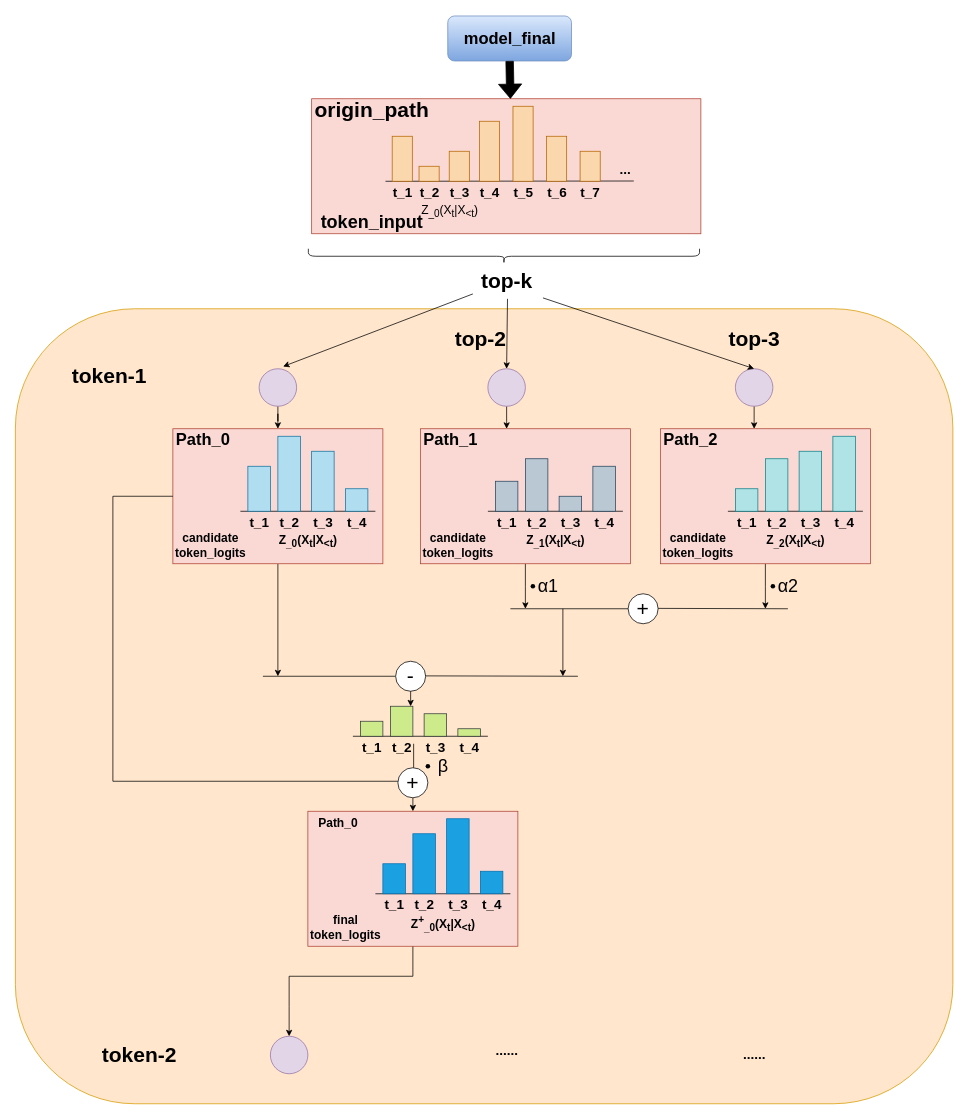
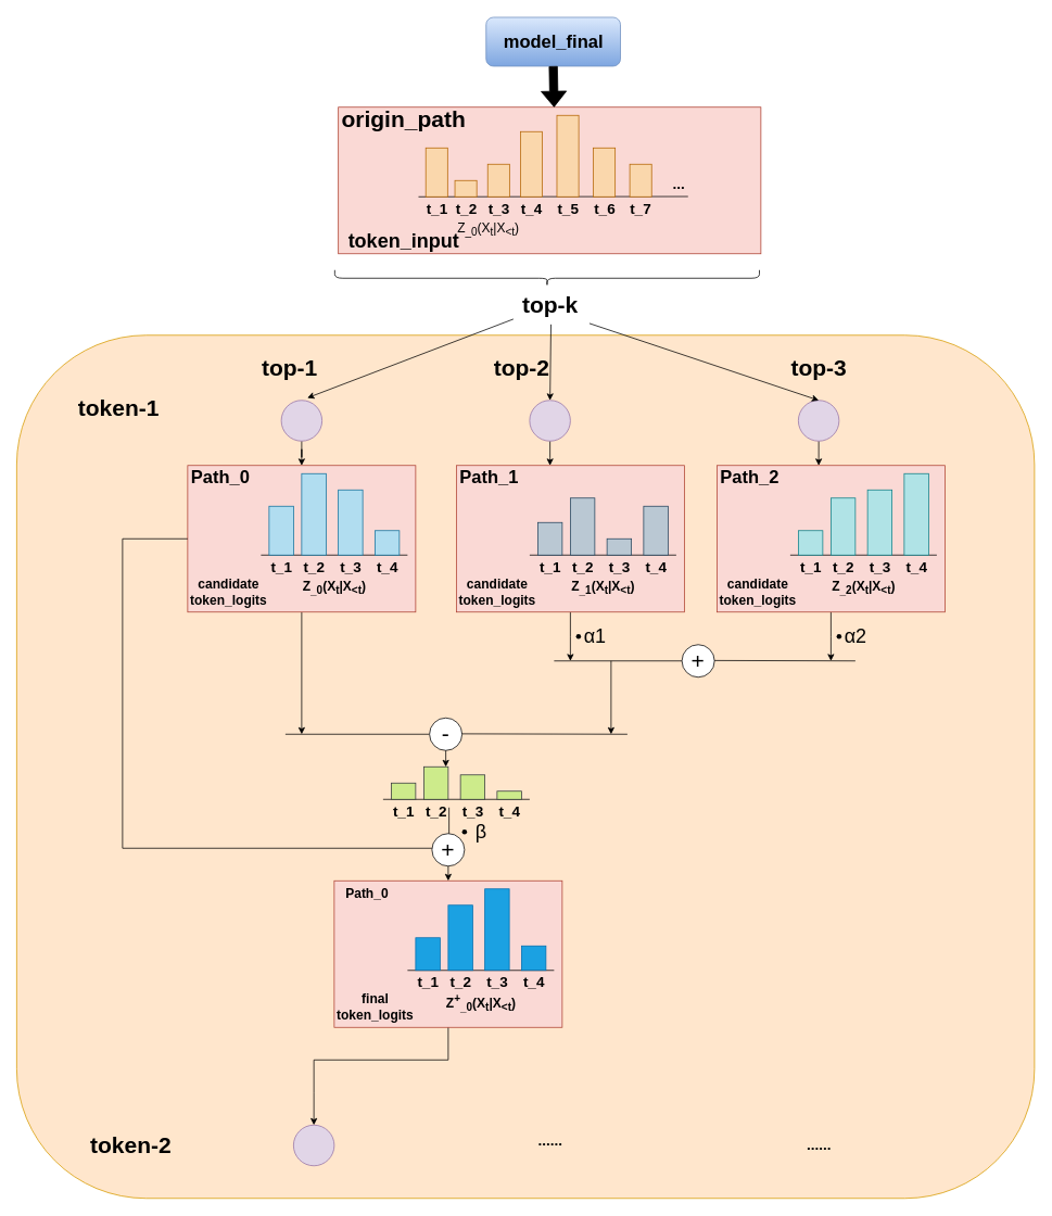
+ <mxCell id="15" value="&lt;font&gt;top-1&lt;/font&gt;" style="text;html=1;align=center;verticalAlign=middle;resizable=0;points=[];autosize=1;strokeColor=none;fillColor=none;fontStyle=1;fontSize=28;" vertex="1" parent="1"><mxGeometry x="310" y="426" width="90" height="50" as="geometry" /></mxCell>
- <mxCell id="138" value="&lt;font&gt;token-2&lt;/font&gt;" style="text;html=1;align=center;verticalAlign=middle;resizable=0;points=[];autosize=1;strokeColor=none;fillColor=none;fontSize=28;fontStyle=1" vertex="1" parent="1"><mxGeometry x="125" y="1381" width="120" height="50" as="geometry" /></mxCell>
+ <mxCell id="138" value="&lt;font&gt;token-2&lt;/font&gt;" style="text;html=1;align=center;verticalAlign=middle;resizable=0;points=[];autosize=1;strokeColor=none;fillColor=none;fontSize=28;fontStyle=1" vertex="1" parent="1"><mxGeometry x="100" y="1381" width="120" height="50" as="geometry" /></mxCell>
